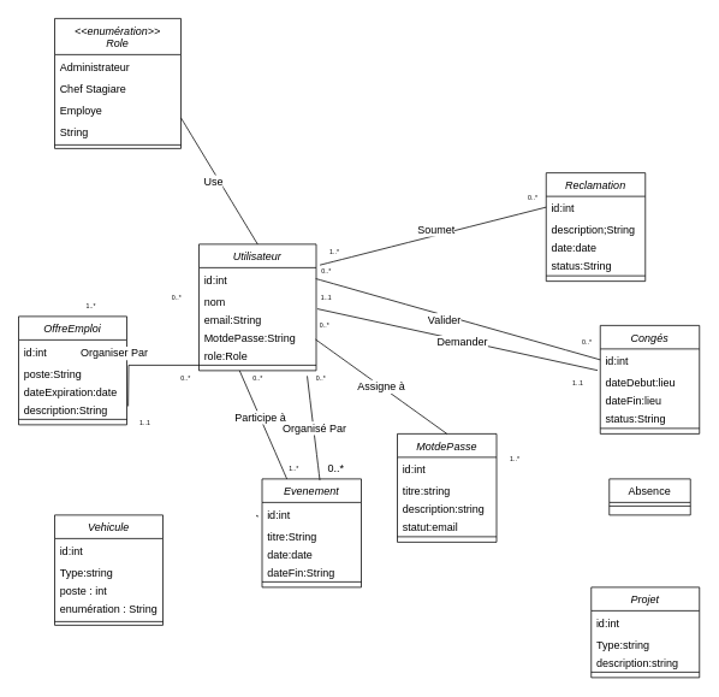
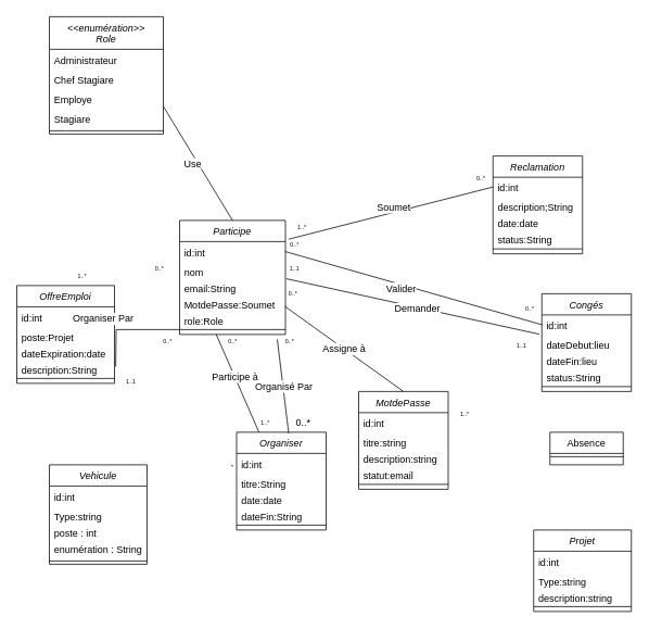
- <mxCell id="77" value="String" style="text;align=left;verticalAlign=top;spacingLeft=4;spacingRight=4;overflow=hidden;rotatable=0;points=[[0,0.5],[1,0.5]];portConstraint=eastwest;" vertex="1" parent="73"><mxGeometry y="112" width="140" height="24" as="geometry" /></mxCell>
+ <mxCell id="77" value="Stagiare" style="text;align=left;verticalAlign=top;spacingLeft=4;spacingRight=4;overflow=hidden;rotatable=0;points=[[0,0.5],[1,0.5]];portConstraint=eastwest;" vertex="1" parent="73"><mxGeometry y="112" width="140" height="24" as="geometry" /></mxCell>
- <mxCell id="2" value="Utilisateur" style="swimlane;fontStyle=2;align=center;verticalAlign=top;childLayout=stackLayout;horizontal=1;startSize=26;horizontalStack=0;resizeParent=1;resizeLast=0;collapsible=1;marginBottom=0;rounded=0;shadow=0;strokeWidth=1;" vertex="1" parent="1"><mxGeometry x="220" y="270" width="130" height="140" as="geometry"><mxRectangle x="80" y="10" width="160" height="26" as="alternateBounds" /></mxGeometry></mxCell>
+ <mxCell id="2" value="Participe" style="swimlane;fontStyle=2;align=center;verticalAlign=top;childLayout=stackLayout;horizontal=1;startSize=26;horizontalStack=0;resizeParent=1;resizeLast=0;collapsible=1;marginBottom=0;rounded=0;shadow=0;strokeWidth=1;" vertex="1" parent="1"><mxGeometry x="220" y="270" width="130" height="140" as="geometry"><mxRectangle x="80" y="10" width="160" height="26" as="alternateBounds" /></mxGeometry></mxCell>
- <mxCell id="6" value="MotdePasse:String" style="text;align=left;verticalAlign=top;spacingLeft=4;spacingRight=4;overflow=hidden;rotatable=0;points=[[0,0.5],[1,0.5]];portConstraint=eastwest;rounded=0;shadow=0;html=0;" vertex="1" parent="2"><mxGeometry y="90" width="130" height="20" as="geometry" /></mxCell>
+ <mxCell id="6" value="MotdePasse:Soumet" style="text;align=left;verticalAlign=top;spacingLeft=4;spacingRight=4;overflow=hidden;rotatable=0;points=[[0,0.5],[1,0.5]];portConstraint=eastwest;rounded=0;shadow=0;html=0;" vertex="1" parent="2"><mxGeometry y="90" width="130" height="20" as="geometry" /></mxCell>
- <mxCell id="29" value="poste:String" style="text;align=left;verticalAlign=top;spacingLeft=4;spacingRight=4;overflow=hidden;rotatable=0;points=[[0,0.5],[1,0.5]];portConstraint=eastwest;rounded=0;shadow=0;html=0;" vertex="1" parent="27"><mxGeometry y="50" width="120" height="20" as="geometry" /></mxCell>
+ <mxCell id="29" value="poste:Projet" style="text;align=left;verticalAlign=top;spacingLeft=4;spacingRight=4;overflow=hidden;rotatable=0;points=[[0,0.5],[1,0.5]];portConstraint=eastwest;rounded=0;shadow=0;html=0;" vertex="1" parent="27"><mxGeometry y="50" width="120" height="20" as="geometry" /></mxCell>
- <mxCell id="15" value="Evenement" style="swimlane;fontStyle=2;align=center;verticalAlign=top;childLayout=stackLayout;horizontal=1;startSize=26;horizontalStack=0;resizeParent=1;resizeLast=0;collapsible=1;marginBottom=0;rounded=0;shadow=0;strokeWidth=1;" vertex="1" parent="1"><mxGeometry x="290" y="530" width="110" height="120" as="geometry"><mxRectangle x="80" y="10" width="160" height="26" as="alternateBounds" /></mxGeometry></mxCell>
+ <mxCell id="15" value="Organiser" style="swimlane;fontStyle=2;align=center;verticalAlign=top;childLayout=stackLayout;horizontal=1;startSize=26;horizontalStack=0;resizeParent=1;resizeLast=0;collapsible=1;marginBottom=0;rounded=0;shadow=0;strokeWidth=1;" vertex="1" parent="1"><mxGeometry x="290" y="530" width="110" height="120" as="geometry"><mxRectangle x="80" y="10" width="160" height="26" as="alternateBounds" /></mxGeometry></mxCell>
